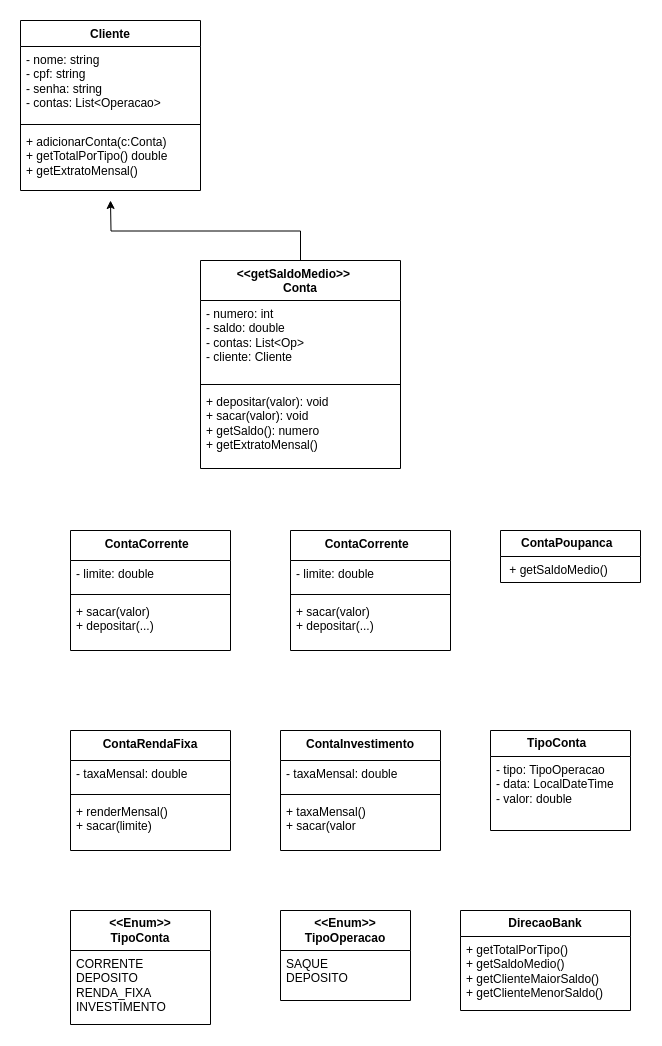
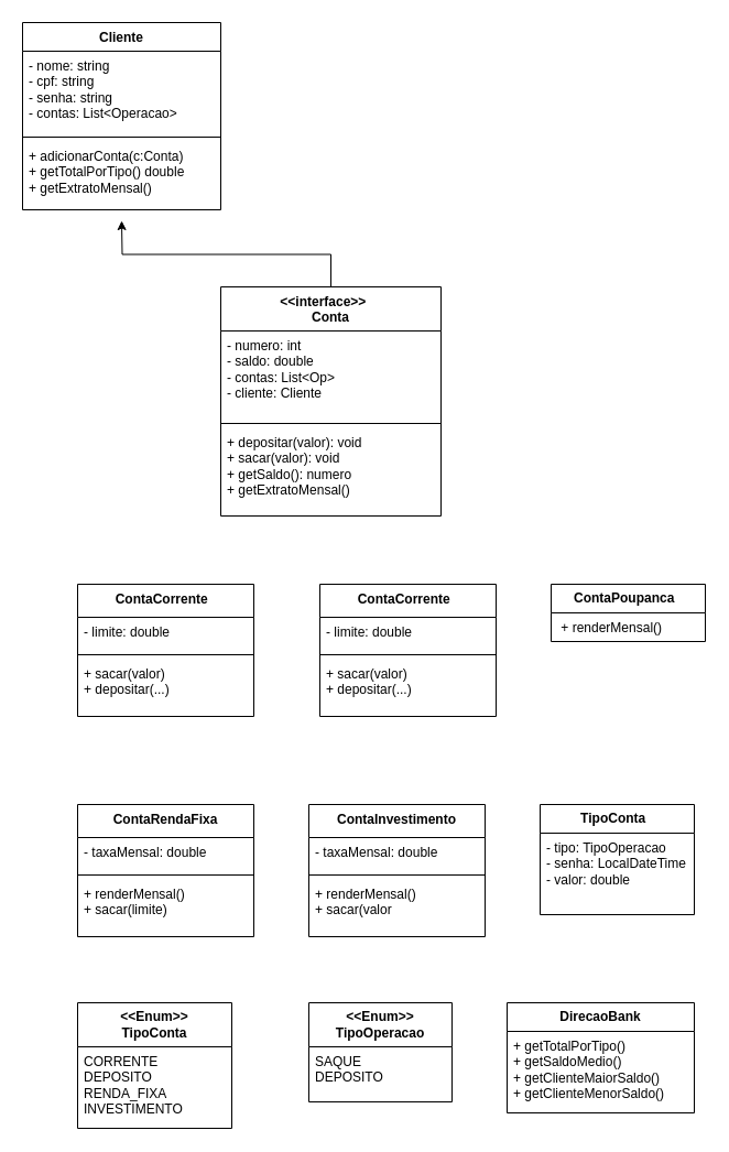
- <mxCell id="7" value="&lt;div&gt;&amp;lt;&amp;lt;getSaldoMedio&amp;gt;&amp;gt;&amp;nbsp; &amp;nbsp;&amp;nbsp;&lt;/div&gt;&lt;div&gt;Conta&lt;/div&gt;" style="swimlane;fontStyle=1;align=center;verticalAlign=top;childLayout=stackLayout;horizontal=1;startSize=40;horizontalStack=0;resizeParent=1;resizeParentMax=0;resizeLast=0;collapsible=1;marginBottom=0;whiteSpace=wrap;html=1;" vertex="1" parent="1"><mxGeometry x="200" y="260" width="200" height="208" as="geometry" /></mxCell>
+ <mxCell id="7" value="&lt;div&gt;&amp;lt;&amp;lt;interface&amp;gt;&amp;gt;&amp;nbsp; &amp;nbsp;&amp;nbsp;&lt;/div&gt;&lt;div&gt;Conta&lt;/div&gt;" style="swimlane;fontStyle=1;align=center;verticalAlign=top;childLayout=stackLayout;horizontal=1;startSize=40;horizontalStack=0;resizeParent=1;resizeParentMax=0;resizeLast=0;collapsible=1;marginBottom=0;whiteSpace=wrap;html=1;" vertex="1" parent="1"><mxGeometry x="200" y="260" width="200" height="208" as="geometry" /></mxCell>
- <mxCell id="20" value="&amp;nbsp;+ getSaldoMedio()" style="text;strokeColor=none;fillColor=none;align=left;verticalAlign=top;spacingLeft=4;spacingRight=4;overflow=hidden;rotatable=0;points=[[0,0.5],[1,0.5]];portConstraint=eastwest;whiteSpace=wrap;html=1;" vertex="1" parent="19"><mxGeometry y="26" width="140" height="26" as="geometry" /></mxCell>
+ <mxCell id="20" value="&amp;nbsp;+ renderMensal()" style="text;strokeColor=none;fillColor=none;align=left;verticalAlign=top;spacingLeft=4;spacingRight=4;overflow=hidden;rotatable=0;points=[[0,0.5],[1,0.5]];portConstraint=eastwest;whiteSpace=wrap;html=1;" vertex="1" parent="19"><mxGeometry y="26" width="140" height="26" as="geometry" /></mxCell>
- <mxCell id="30" value="- tipo: TipoOperacao&lt;div&gt;- data: LocalDateTime&lt;/div&gt;&lt;div&gt;- valor: double&lt;/div&gt;" style="text;strokeColor=none;fillColor=none;align=left;verticalAlign=top;spacingLeft=4;spacingRight=4;overflow=hidden;rotatable=0;points=[[0,0.5],[1,0.5]];portConstraint=eastwest;whiteSpace=wrap;html=1;" vertex="1" parent="29"><mxGeometry y="26" width="140" height="74" as="geometry" /></mxCell>
+ <mxCell id="30" value="- tipo: TipoOperacao&lt;div&gt;- senha: LocalDateTime&lt;/div&gt;&lt;div&gt;- valor: double&lt;/div&gt;" style="text;strokeColor=none;fillColor=none;align=left;verticalAlign=top;spacingLeft=4;spacingRight=4;overflow=hidden;rotatable=0;points=[[0,0.5],[1,0.5]];portConstraint=eastwest;whiteSpace=wrap;html=1;" vertex="1" parent="29"><mxGeometry y="26" width="140" height="74" as="geometry" /></mxCell>
- <mxCell id="28" value="+ taxaMensal()&lt;div&gt;+ sacar(valor&lt;/div&gt;" style="text;strokeColor=none;fillColor=none;align=left;verticalAlign=top;spacingLeft=4;spacingRight=4;overflow=hidden;rotatable=0;points=[[0,0.5],[1,0.5]];portConstraint=eastwest;whiteSpace=wrap;html=1;" vertex="1" parent="25"><mxGeometry y="68" width="160" height="52" as="geometry" /></mxCell>
+ <mxCell id="28" value="+ renderMensal()&lt;div&gt;+ sacar(valor&lt;/div&gt;" style="text;strokeColor=none;fillColor=none;align=left;verticalAlign=top;spacingLeft=4;spacingRight=4;overflow=hidden;rotatable=0;points=[[0,0.5],[1,0.5]];portConstraint=eastwest;whiteSpace=wrap;html=1;" vertex="1" parent="25"><mxGeometry y="68" width="160" height="52" as="geometry" /></mxCell>
